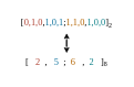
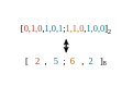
- <mxCell id="3" value="[&lt;font color=&quot;#ae4132&quot;&gt;0,1,0&lt;/font&gt;,&lt;font color=&quot;#10739e&quot;&gt;1,0,1&lt;/font&gt;;&lt;font color=&quot;#b46504&quot;&gt;1,1,0&lt;/font&gt;,&lt;font color=&quot;#0e8088&quot;&gt;1,0,0&lt;/font&gt;]&lt;sub&gt;&lt;font style=&quot;font-size: 10px;&quot;&gt;2&lt;/font&gt;&lt;/sub&gt;" style="text;html=1;strokeColor=none;fillColor=none;align=center;verticalAlign=middle;whiteSpace=wrap;rounded=0;fontFamily=Comic Sans MS;fontSize=14;" vertex="1" parent="1"><mxGeometry x="20" y="20" width="160" height="30" as="geometry" /></mxCell>
+ <mxCell id="3" value="[&lt;font color=&quot;#ae4132&quot;&gt;0,1,0&lt;/font&gt;,&lt;font color=&quot;#10739e&quot;&gt;1,0,1&lt;/font&gt;;&lt;font color=&quot;#b46504&quot;&gt;1,1,0&lt;/font&gt;,&lt;font color=&quot;#0e8088&quot;&gt;1,0,0&lt;/font&gt;]&lt;sub&gt;&lt;font style=&quot;font-size: 10px;&quot;&gt;2&lt;/font&gt;&lt;/sub&gt;" style="text;html=1;strokeColor=none;fillColor=none;align=center;verticalAlign=middle;whiteSpace=wrap;rounded=0;fontFamily=Comic Sans MS;fontSize=14;" vertex="1" parent="1"><mxGeometry x="20" y="30" width="160" height="30" as="geometry" /></mxCell>
